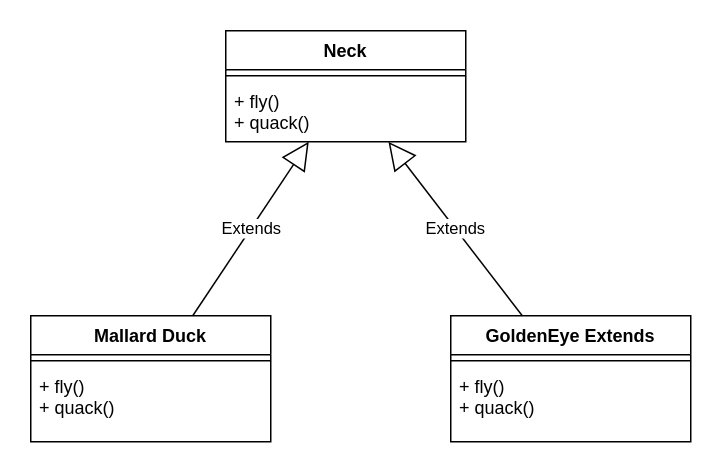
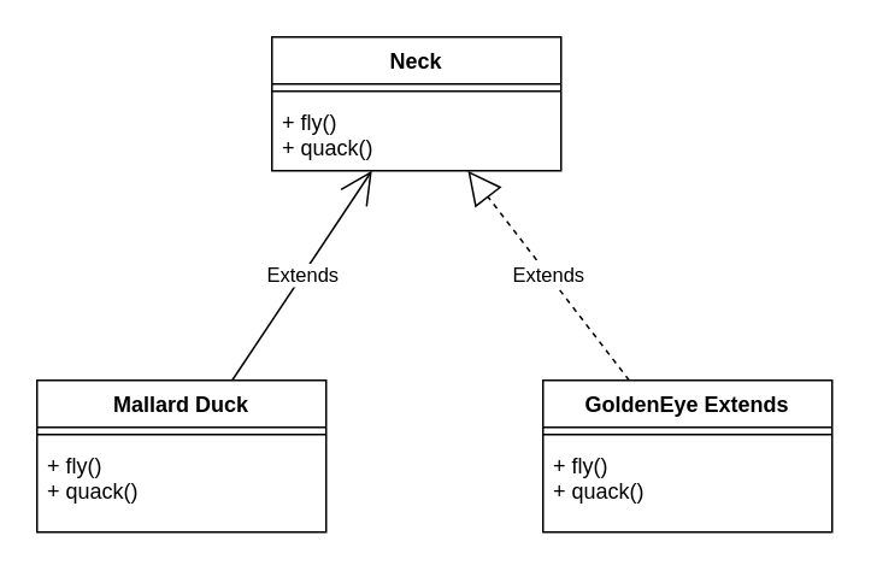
- <mxCell id="11" value="Extends" style="endArrow=block;endSize=16;endFill=0;html=1;" edge="1" parent="1" source="5" target="2"><mxGeometry width="160" relative="1" as="geometry"><mxPoint x="30" y="150" as="sourcePoint" /><mxPoint x="190" y="150" as="targetPoint" /></mxGeometry></mxCell>
+ <mxCell id="11" value="Extends" style="endArrow=open;endSize=16;endFill=0;html=1;" edge="1" parent="1" source="5" target="2"><mxGeometry width="160" relative="1" as="geometry"><mxPoint x="30" y="150" as="sourcePoint" /><mxPoint x="190" y="150" as="targetPoint" /></mxGeometry></mxCell>
- <mxCell id="12" value="Extends" style="endArrow=block;endSize=16;endFill=0;html=1;" edge="1" parent="1" source="8" target="2"><mxGeometry width="160" relative="1" as="geometry"><mxPoint x="280" y="150" as="sourcePoint" /><mxPoint x="440" y="150" as="targetPoint" /></mxGeometry></mxCell>
+ <mxCell id="12" value="Extends" style="endArrow=block;endSize=16;endFill=0;html=1;dashed=1;" edge="1" parent="1" source="8" target="2"><mxGeometry width="160" relative="1" as="geometry"><mxPoint x="280" y="150" as="sourcePoint" /><mxPoint x="440" y="150" as="targetPoint" /></mxGeometry></mxCell>
